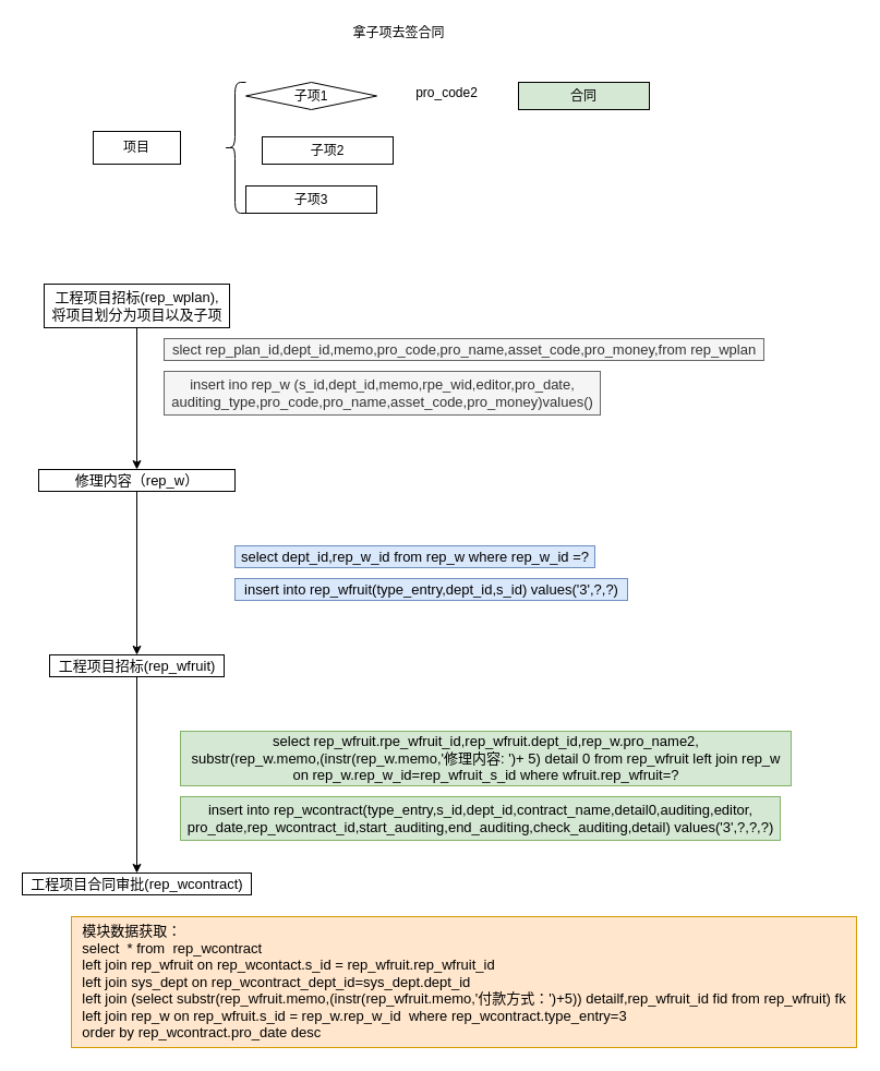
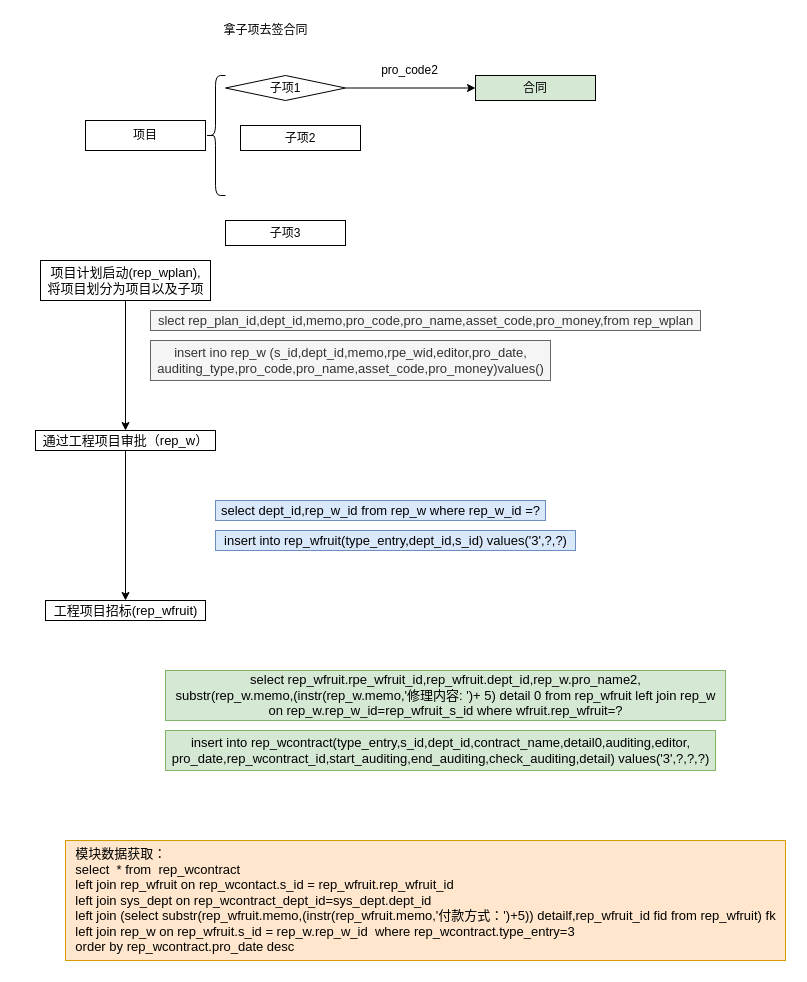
- <mxCell id="8" value="拿子项去签合同" style="text;html=1;align=center;verticalAlign=middle;resizable=0;points=[];autosize=1;strokeColor=none;fillColor=none;" vertex="1" parent="1"><mxGeometry x="315" y="20" width="100" height="20" as="geometry" /></mxCell>
+ <mxCell id="8" value="拿子项去签合同" style="text;html=1;align=center;verticalAlign=middle;resizable=0;points=[];autosize=1;strokeColor=none;fillColor=none;" vertex="1" parent="1"><mxGeometry x="215" y="20" width="100" height="20" as="geometry" /></mxCell>
- <mxCell id="10" value="pro_code2" style="text;html=1;align=center;verticalAlign=middle;resizable=0;points=[];autosize=1;strokeColor=none;fillColor=none;" vertex="1" parent="1"><mxGeometry x="374" y="75" width="70" height="20" as="geometry" /></mxCell>
+ <mxCell id="10" value="pro_code2" style="text;html=1;align=center;verticalAlign=middle;resizable=0;points=[];autosize=1;strokeColor=none;fillColor=none;" vertex="1" parent="1"><mxGeometry x="374" y="60" width="70" height="20" as="geometry" /></mxCell>
+ <mxCell id="4" value="" style="edgeStyle=orthogonalEdgeStyle;rounded=0;orthogonalLoop=1;jettySize=auto;html=1;" edge="1" parent="1" source="5" target="9"><mxGeometry relative="1" as="geometry" /></mxCell>
- <mxCell id="2" value="项目" style="rounded=0;whiteSpace=wrap;html=1;" vertex="1" parent="1"><mxGeometry x="85" y="120" width="80" height="30" as="geometry" /></mxCell>
+ <mxCell id="2" value="项目" style="rounded=0;whiteSpace=wrap;html=1;" vertex="1" parent="1"><mxGeometry x="85" y="120" width="120" height="30" as="geometry" /></mxCell>
- <mxCell id="7" value="子项3" style="rounded=0;whiteSpace=wrap;html=1;" vertex="1" parent="1"><mxGeometry x="225" y="170" width="120" height="25" as="geometry" /></mxCell>
+ <mxCell id="7" value="子项3" style="rounded=0;whiteSpace=wrap;html=1;" vertex="1" parent="1"><mxGeometry x="225" y="220" width="120" height="25" as="geometry" /></mxCell>
- <mxCell id="12" value="&lt;span style=&quot;font-size: 13px&quot;&gt;工程项目招标(rep_wplan),&lt;br&gt;将项目划分为项目以及子项&lt;/span&gt;" style="text;html=1;align=center;verticalAlign=middle;resizable=0;points=[];autosize=1;strokeColor=default;fillColor=none;fontSize=13;fontStyle=0" vertex="1" parent="1"><mxGeometry x="40" y="260" width="170" height="40" as="geometry" /></mxCell>
+ <mxCell id="12" value="&lt;span style=&quot;font-size: 13px&quot;&gt;项目计划启动(rep_wplan),&lt;br&gt;将项目划分为项目以及子项&lt;/span&gt;" style="text;html=1;align=center;verticalAlign=middle;resizable=0;points=[];autosize=1;strokeColor=default;fillColor=none;fontSize=13;fontStyle=0" vertex="1" parent="1"><mxGeometry x="40" y="260" width="170" height="40" as="geometry" /></mxCell>
- <mxCell id="14" value="修理内容（rep_w）" style="text;html=1;align=center;verticalAlign=middle;resizable=0;points=[];autosize=1;strokeColor=default;fillColor=none;fontSize=13;" vertex="1" parent="1"><mxGeometry x="35" y="430" width="180" height="20" as="geometry" /></mxCell>
+ <mxCell id="14" value="通过工程项目审批（rep_w）" style="text;html=1;align=center;verticalAlign=middle;resizable=0;points=[];autosize=1;strokeColor=default;fillColor=none;fontSize=13;" vertex="1" parent="1"><mxGeometry x="35" y="430" width="180" height="20" as="geometry" /></mxCell>
- <mxCell id="15" value="" style="edgeStyle=orthogonalEdgeStyle;rounded=0;orthogonalLoop=1;jettySize=auto;html=1;fontSize=13;" edge="1" parent="1" source="16" target="17"><mxGeometry relative="1" as="geometry" /></mxCell>
- <mxCell id="17" value="工程项目合同审批(rep_wcontract)" style="text;html=1;align=center;verticalAlign=middle;resizable=0;points=[];autosize=1;strokeColor=default;fillColor=none;fontSize=13;" vertex="1" parent="1"><mxGeometry x="20" y="800" width="210" height="20" as="geometry" /></mxCell>
